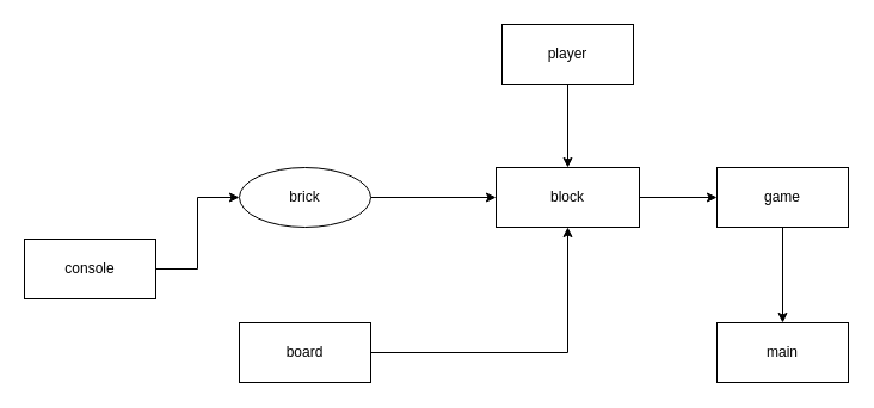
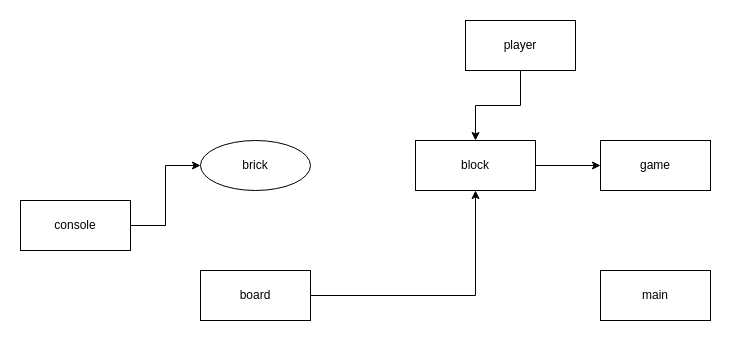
- <mxCell id="13" value="player" style="html=1;whiteSpace=wrap;" vertex="1" parent="1"><mxGeometry x="420" y="20" width="110" height="50" as="geometry" /></mxCell>
+ <mxCell id="13" value="player" style="html=1;whiteSpace=wrap;" vertex="1" parent="1"><mxGeometry x="465" y="20" width="110" height="50" as="geometry" /></mxCell>
- <mxCell id="6" style="edgeStyle=orthogonalEdgeStyle;rounded=0;orthogonalLoop=1;jettySize=auto;html=1;exitX=1;exitY=0.5;exitDx=0;exitDy=0;entryX=0;entryY=0.5;entryDx=0;entryDy=0;" edge="1" parent="1" source="7" target="3"><mxGeometry relative="1" as="geometry" /></mxCell>
- <mxCell id="10" style="edgeStyle=orthogonalEdgeStyle;rounded=0;orthogonalLoop=1;jettySize=auto;html=1;" edge="1" parent="1" source="11" target="14"><mxGeometry relative="1" as="geometry"><mxPoint x="705" y="340" as="targetPoint" /></mxGeometry></mxCell>
